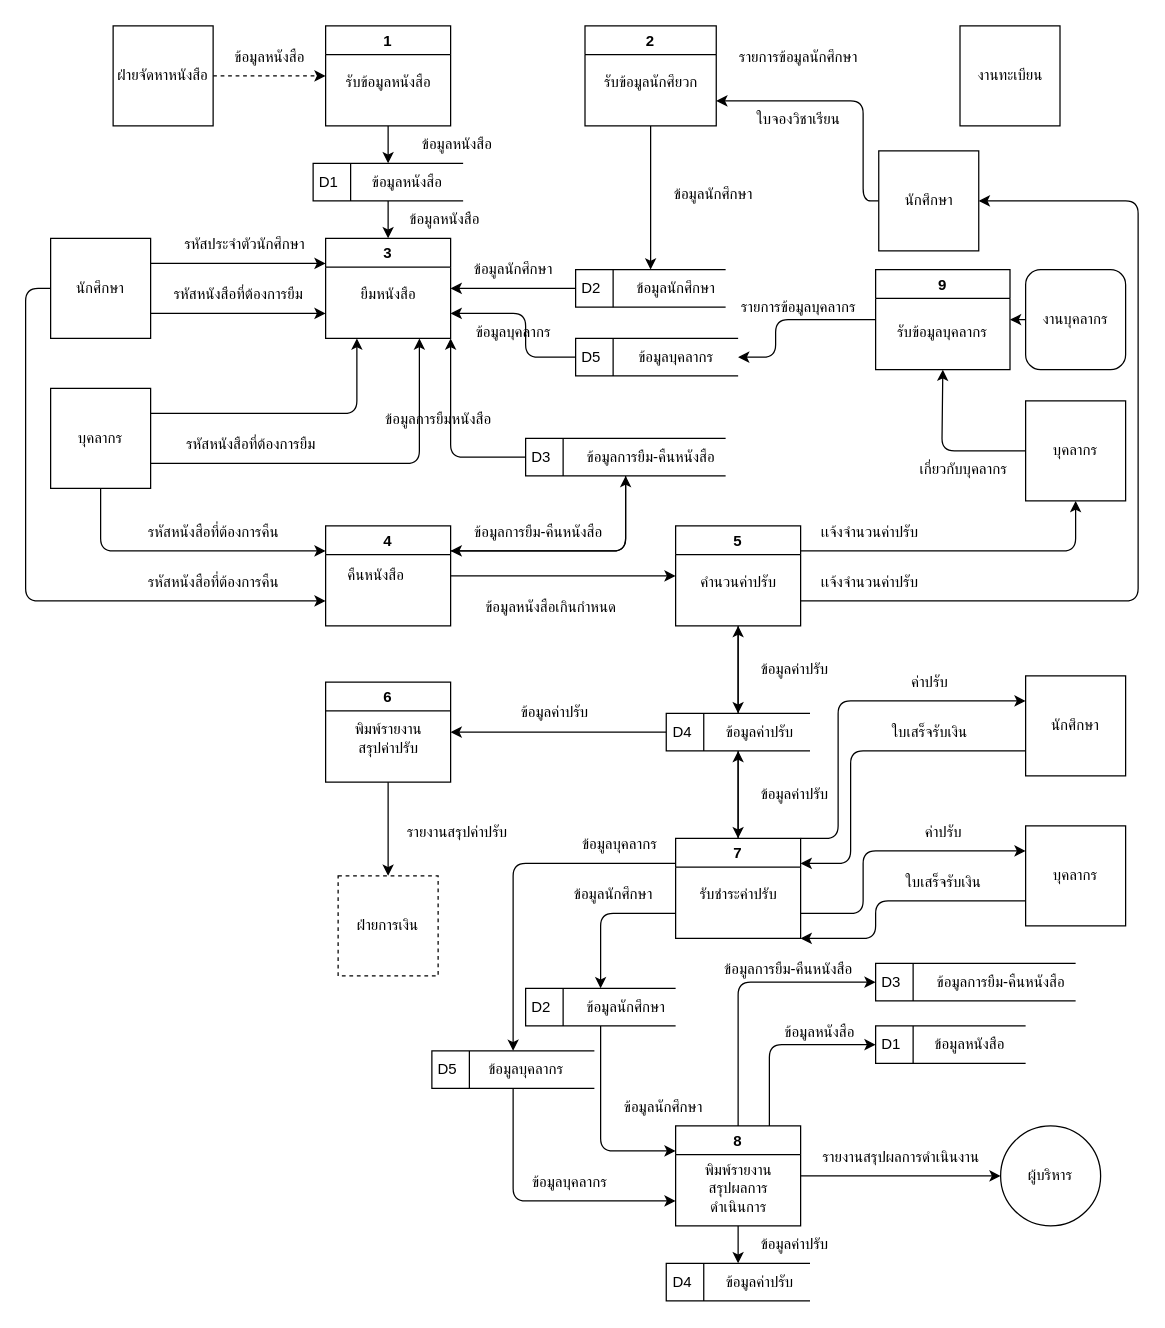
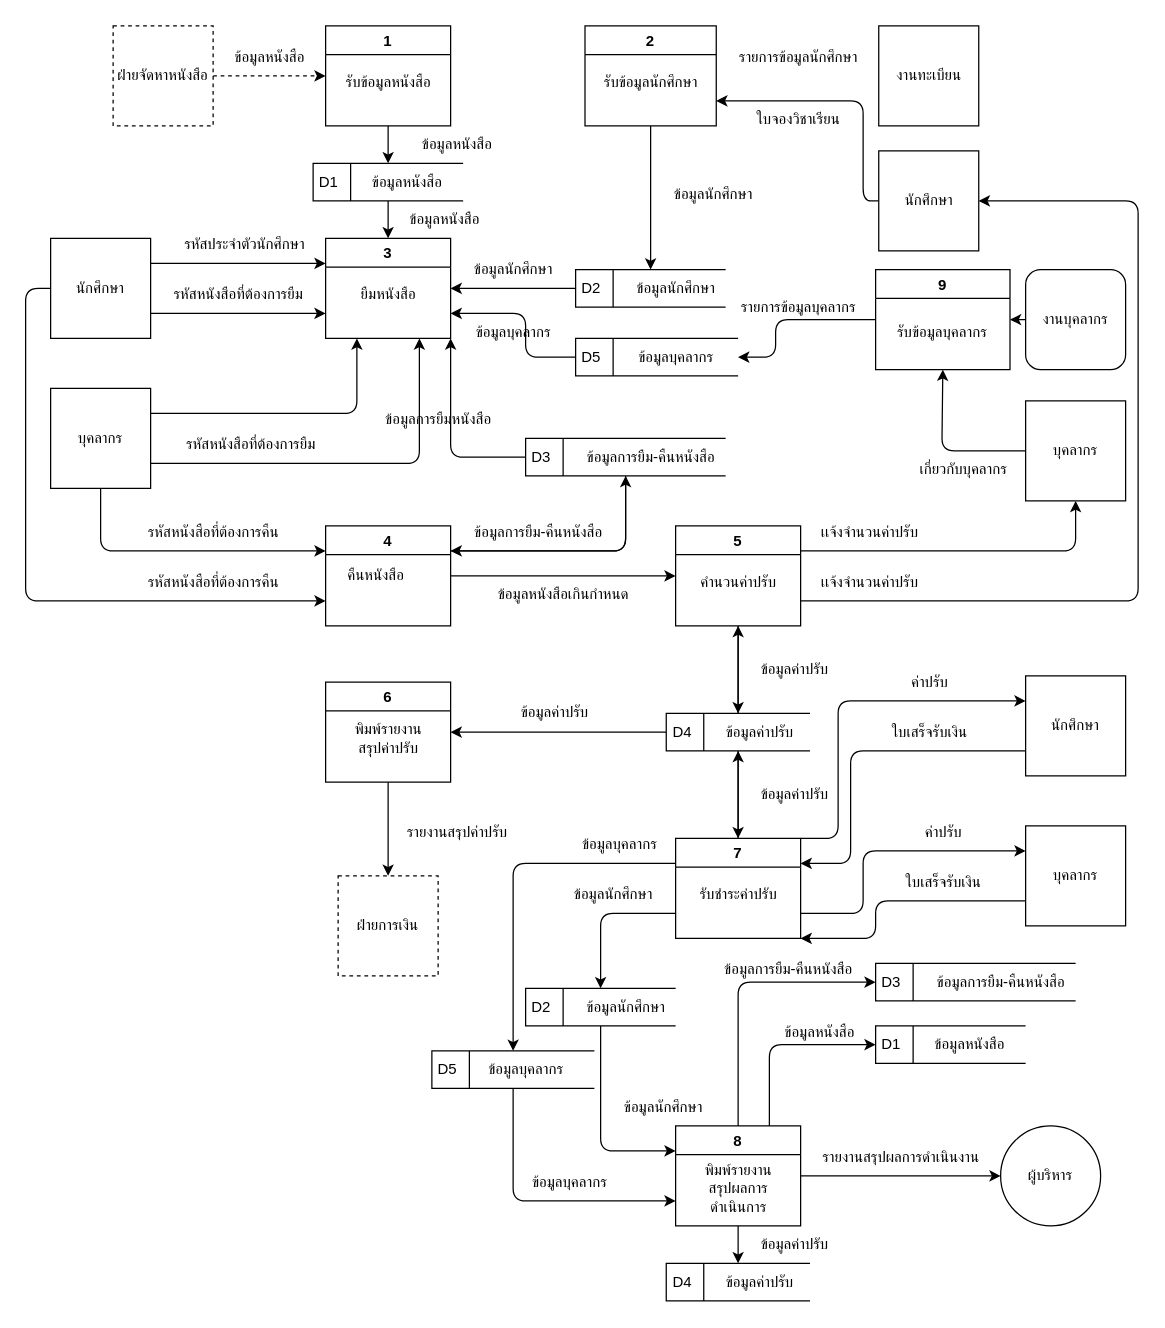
- <mxCell id="8" value="ฝ่ายจัดหาหนังสือ" style="whiteSpace=wrap;html=1;aspect=fixed;" vertex="1" parent="1"><mxGeometry x="90" y="20" width="80" height="80" as="geometry" /></mxCell>
+ <mxCell id="8" value="ฝ่ายจัดหาหนังสือ" style="whiteSpace=wrap;html=1;aspect=fixed;dashed=1;" vertex="1" parent="1"><mxGeometry x="90" y="20" width="80" height="80" as="geometry" /></mxCell>
- <mxCell id="34" value="งานทะเบียน" style="whiteSpace=wrap;html=1;aspect=fixed;" vertex="1" parent="1"><mxGeometry x="767.5" y="20" width="80" height="80" as="geometry" /></mxCell>
+ <mxCell id="34" value="งานทะเบียน" style="whiteSpace=wrap;html=1;aspect=fixed;" vertex="1" parent="1"><mxGeometry x="702.5" y="20" width="80" height="80" as="geometry" /></mxCell>
- <mxCell id="23" value="รับข้อมูลนักศึยวก" style="text;html=1;align=center;verticalAlign=middle;resizable=0;points=[];autosize=1;strokeColor=none;fillColor=none;" vertex="1" parent="22"><mxGeometry x="-2.5" y="30" width="110" height="30" as="geometry" /></mxCell>
+ <mxCell id="23" value="รับข้อมูลนักศึกษา" style="text;html=1;align=center;verticalAlign=middle;resizable=0;points=[];autosize=1;strokeColor=none;fillColor=none;" vertex="1" parent="22"><mxGeometry x="-2.5" y="30" width="110" height="30" as="geometry" /></mxCell>
- <mxCell id="56" value="ข้อมูลหนังสือเกินกำหนด" style="text;html=1;align=center;verticalAlign=middle;resizable=0;points=[];autosize=1;strokeColor=none;fillColor=none;" vertex="1" parent="1"><mxGeometry x="370" y="470" width="140" height="30" as="geometry" /></mxCell>
+ <mxCell id="56" value="ข้อมูลหนังสือเกินกำหนด" style="text;html=1;align=center;verticalAlign=middle;resizable=0;points=[];autosize=1;strokeColor=none;fillColor=none;" vertex="1" parent="1"><mxGeometry x="380" y="460" width="140" height="30" as="geometry" /></mxCell>
